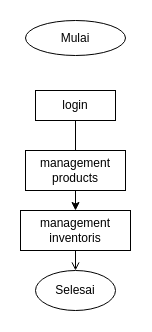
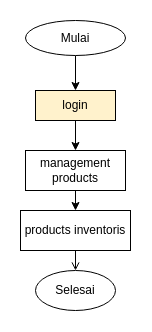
+ <mxCell id="2" style="edgeStyle=none;html=1;entryX=0.5;entryY=0;entryDx=0;entryDy=0;" edge="1" parent="1" source="3" target="10"><mxGeometry relative="1" as="geometry" /></mxCell>
- <mxCell id="10" value="login" style="rounded=0;whiteSpace=wrap;html=1;" vertex="1" parent="1"><mxGeometry x="35" y="90" width="80" height="30" as="geometry" /></mxCell>
+ <mxCell id="10" value="login" style="rounded=0;whiteSpace=wrap;html=1;fillColor=#fff2cc;" vertex="1" parent="1"><mxGeometry x="35" y="90" width="80" height="30" as="geometry" /></mxCell>
- <mxCell id="9" style="edgeStyle=none;html=1;entryX=0.5;entryY=0;entryDx=0;entryDy=0;endArrow=none;" edge="1" parent="1" source="10" target="5"><mxGeometry relative="1" as="geometry" /></mxCell>
+ <mxCell id="9" style="edgeStyle=none;html=1;entryX=0.5;entryY=0;entryDx=0;entryDy=0;" edge="1" parent="1" source="10" target="5"><mxGeometry relative="1" as="geometry" /></mxCell>
- <mxCell id="7" value="management inventoris" style="whiteSpace=wrap;html=1;rounded=0;" vertex="1" parent="1"><mxGeometry x="20" y="210" width="110" height="40" as="geometry" /></mxCell>
+ <mxCell id="7" value="products inventoris" style="whiteSpace=wrap;html=1;rounded=0;" vertex="1" parent="1"><mxGeometry x="20" y="210" width="110" height="40" as="geometry" /></mxCell>
